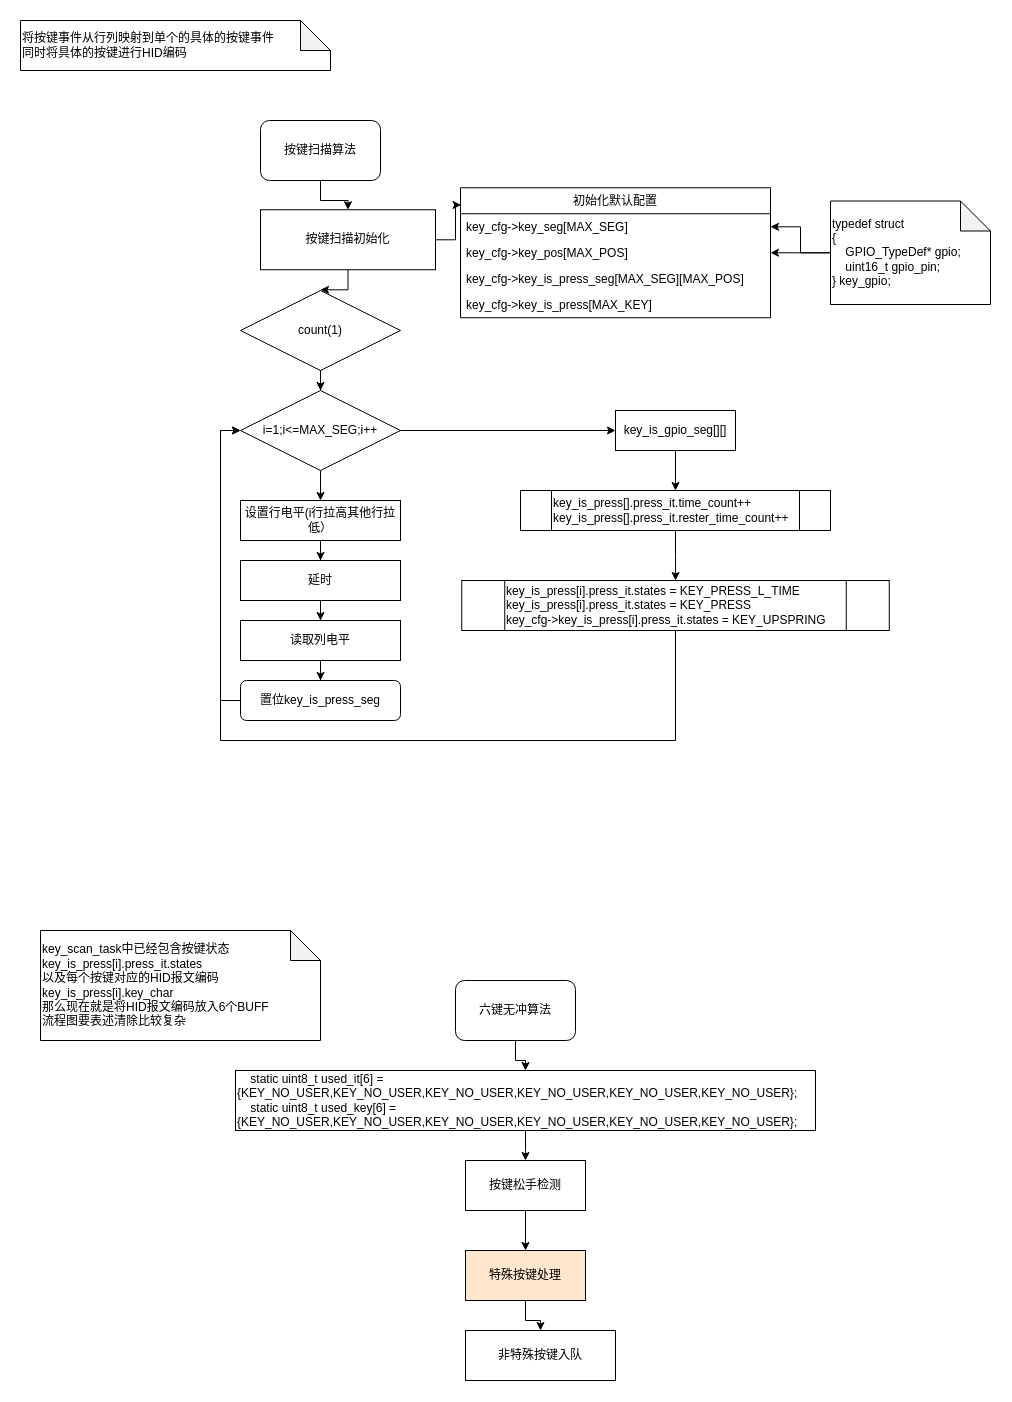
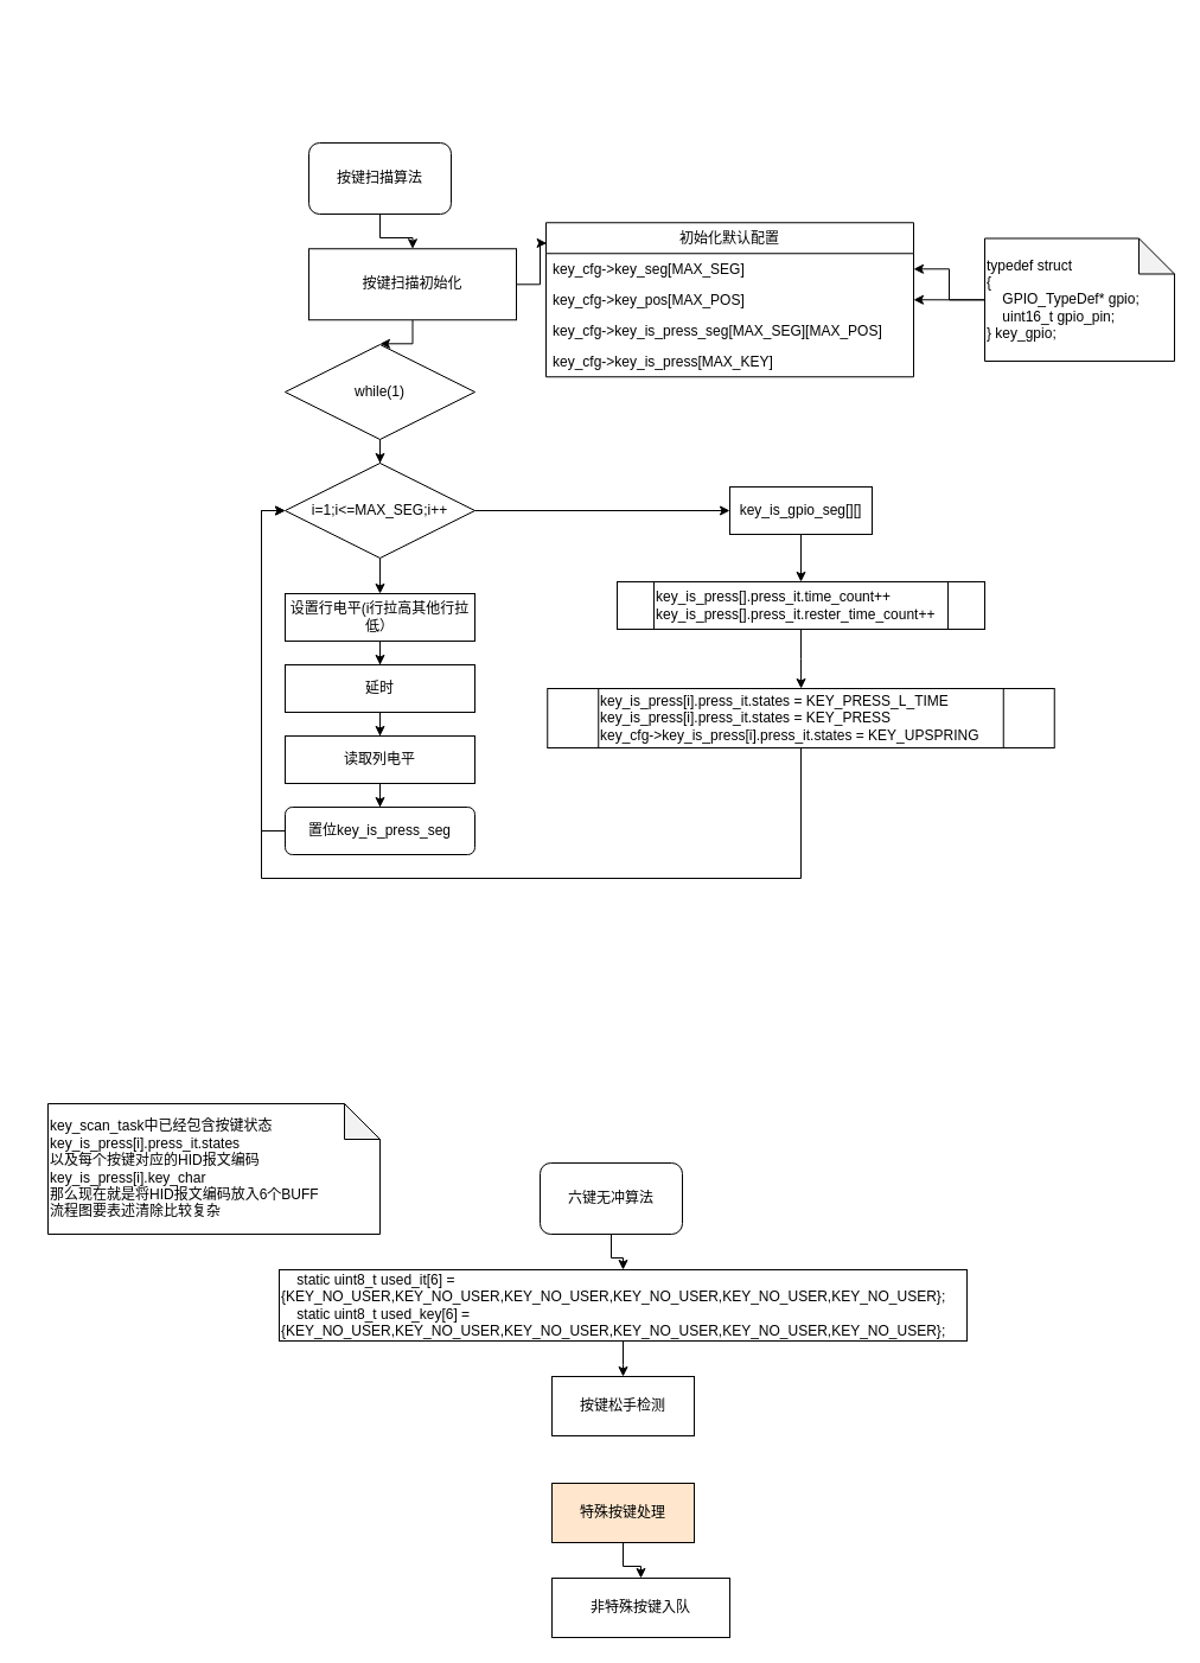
- <mxCell id="37" value="&lt;span&gt;将按键事件从行列映射到单个的具体的按键事件&lt;br&gt;同时将具体的按键进行HID编码&lt;br&gt;&lt;/span&gt;" style="shape=note;whiteSpace=wrap;html=1;backgroundOutline=1;darkOpacity=0.05;align=left;" vertex="1" parent="1"><mxGeometry x="20" y="20" width="310" height="50" as="geometry" /></mxCell>
- <mxCell id="16" value="count(1)" style="rhombus;whiteSpace=wrap;html=1;" vertex="1" parent="1"><mxGeometry x="240" y="290" width="160" height="80" as="geometry" /></mxCell>
+ <mxCell id="16" value="while(1)" style="rhombus;whiteSpace=wrap;html=1;" vertex="1" parent="1"><mxGeometry x="240" y="290" width="160" height="80" as="geometry" /></mxCell>
- <mxCell id="40" value="" style="edgeStyle=orthogonalEdgeStyle;rounded=0;orthogonalLoop=1;jettySize=auto;html=1;" edge="1" parent="1" source="41" target="43"><mxGeometry relative="1" as="geometry" /></mxCell>
